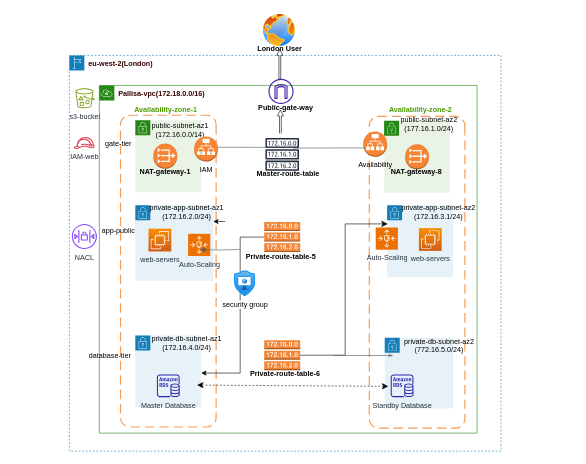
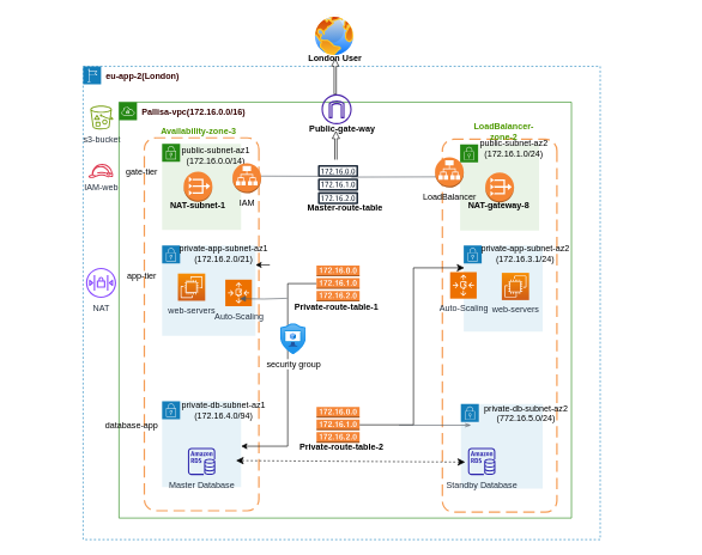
- <mxCell id="2" value="&lt;font color=&quot;#330000&quot;&gt;&lt;b&gt;eu-west-2(London)&lt;/b&gt;&lt;/font&gt;" style="points=[[0,0],[0.25,0],[0.5,0],[0.75,0],[1,0],[1,0.25],[1,0.5],[1,0.75],[1,1],[0.75,1],[0.5,1],[0.25,1],[0,1],[0,0.75],[0,0.5],[0,0.25]];outlineConnect=0;gradientColor=none;html=1;whiteSpace=wrap;fontSize=12;fontStyle=0;container=1;pointerEvents=0;collapsible=0;recursiveResize=0;shape=mxgraph.aws4.group;grIcon=mxgraph.aws4.group_region;strokeColor=#147EBA;fillColor=none;verticalAlign=top;align=left;spacingLeft=30;fontColor=#147EBA;dashed=1;" parent="1" vertex="1"><mxGeometry x="115" y="92" width="720" height="660" as="geometry" /></mxCell>
+ <mxCell id="2" value="&lt;font color=&quot;#330000&quot;&gt;&lt;b&gt;eu-app-2(London)&lt;/b&gt;&lt;/font&gt;" style="points=[[0,0],[0.25,0],[0.5,0],[0.75,0],[1,0],[1,0.25],[1,0.5],[1,0.75],[1,1],[0.75,1],[0.5,1],[0.25,1],[0,1],[0,0.75],[0,0.5],[0,0.25]];outlineConnect=0;gradientColor=none;html=1;whiteSpace=wrap;fontSize=12;fontStyle=0;container=1;pointerEvents=0;collapsible=0;recursiveResize=0;shape=mxgraph.aws4.group;grIcon=mxgraph.aws4.group_region;strokeColor=#147EBA;fillColor=none;verticalAlign=top;align=left;spacingLeft=30;fontColor=#147EBA;dashed=1;" parent="1" vertex="1"><mxGeometry x="115" y="92" width="720" height="660" as="geometry" /></mxCell>
- <mxCell id="8" value="&lt;font color=&quot;#330000&quot;&gt;&lt;span style=&quot;caret-color: rgb(51, 0, 0);&quot;&gt;&lt;span&gt;Pallisa-vpc(172.18.0.0/16)&lt;/span&gt;&lt;/span&gt;&lt;/font&gt;" style="points=[[0,0],[0.25,0],[0.5,0],[0.75,0],[1,0],[1,0.25],[1,0.5],[1,0.75],[1,1],[0.75,1],[0.5,1],[0.25,1],[0,1],[0,0.75],[0,0.5],[0,0.25]];outlineConnect=0;gradientColor=none;html=1;whiteSpace=wrap;fontSize=12;fontStyle=1;container=1;pointerEvents=0;collapsible=0;recursiveResize=0;shape=mxgraph.aws4.group;grIcon=mxgraph.aws4.group_vpc;strokeColor=#248814;fillColor=none;verticalAlign=top;align=left;spacingLeft=30;fontColor=#AAB7B8;dashed=0;" parent="1" vertex="1"><mxGeometry x="165" y="142" width="630" height="580" as="geometry" /></mxCell>
+ <mxCell id="8" value="&lt;font color=&quot;#330000&quot;&gt;&lt;span style=&quot;caret-color: rgb(51, 0, 0);&quot;&gt;&lt;span&gt;Pallisa-vpc(172.16.0.0/16)&lt;/span&gt;&lt;/span&gt;&lt;/font&gt;" style="points=[[0,0],[0.25,0],[0.5,0],[0.75,0],[1,0],[1,0.25],[1,0.5],[1,0.75],[1,1],[0.75,1],[0.5,1],[0.25,1],[0,1],[0,0.75],[0,0.5],[0,0.25]];outlineConnect=0;gradientColor=none;html=1;whiteSpace=wrap;fontSize=12;fontStyle=1;container=1;pointerEvents=0;collapsible=0;recursiveResize=0;shape=mxgraph.aws4.group;grIcon=mxgraph.aws4.group_vpc;strokeColor=#248814;fillColor=none;verticalAlign=top;align=left;spacingLeft=30;fontColor=#AAB7B8;dashed=0;" parent="1" vertex="1"><mxGeometry x="165" y="142" width="630" height="580" as="geometry" /></mxCell>
- <mxCell id="43" value="&lt;b&gt;Availability-zone-1&lt;/b&gt;" style="text;html=1;strokeColor=none;fillColor=none;align=center;verticalAlign=middle;whiteSpace=wrap;rounded=0;fontColor=#4D9900;" parent="8" vertex="1"><mxGeometry x="56" y="25" width="110" height="30" as="geometry" /></mxCell>
+ <mxCell id="43" value="&lt;b&gt;Availability-zone-3&lt;/b&gt;" style="text;html=1;strokeColor=none;fillColor=none;align=center;verticalAlign=middle;whiteSpace=wrap;rounded=0;fontColor=#4D9900;" parent="8" vertex="1"><mxGeometry x="56" y="25" width="110" height="30" as="geometry" /></mxCell>
- <mxCell id="44" value="&lt;b&gt;Availability-zone-2&lt;/b&gt;" style="text;html=1;strokeColor=none;fillColor=none;align=center;verticalAlign=middle;whiteSpace=wrap;rounded=0;fontColor=#4D9900;" parent="8" vertex="1"><mxGeometry x="481" y="26" width="110" height="30" as="geometry" /></mxCell>
+ <mxCell id="44" value="&lt;b&gt;LoadBalancer-zone-2&lt;/b&gt;" style="text;html=1;strokeColor=none;fillColor=none;align=center;verticalAlign=middle;whiteSpace=wrap;rounded=0;fontColor=#4D9900;" parent="8" vertex="1"><mxGeometry x="481" y="26" width="110" height="30" as="geometry" /></mxCell>
- <mxCell id="40" value="public-subnet-az2&lt;div&gt;(177.16.1.0/24)&lt;/div&gt;" style="text;html=1;strokeColor=none;fillColor=none;align=center;verticalAlign=middle;whiteSpace=wrap;rounded=0;" parent="8" vertex="1"><mxGeometry x="495" y="50" width="110" height="30" as="geometry" /></mxCell>
+ <mxCell id="40" value="public-subnet-az2&lt;div&gt;(172.16.1.0/24)&lt;/div&gt;" style="text;html=1;strokeColor=none;fillColor=none;align=center;verticalAlign=middle;whiteSpace=wrap;rounded=0;" parent="8" vertex="1"><mxGeometry x="495" y="50" width="110" height="30" as="geometry" /></mxCell>
- <mxCell id="56" value="Availability" style="outlineConnect=0;dashed=0;verticalLabelPosition=bottom;verticalAlign=top;align=center;html=1;shape=mxgraph.aws3.application_load_balancer;fillColor=#F58534;gradientColor=none;" parent="1" vertex="1"><mxGeometry x="605" y="219" width="40" height="42" as="geometry" /></mxCell>
+ <mxCell id="56" value="LoadBalancer" style="outlineConnect=0;dashed=0;verticalLabelPosition=bottom;verticalAlign=top;align=center;html=1;shape=mxgraph.aws3.application_load_balancer;fillColor=#F58534;gradientColor=none;" parent="1" vertex="1"><mxGeometry x="605" y="219" width="40" height="42" as="geometry" /></mxCell>
- <mxCell id="13" value="NAT-gateway-1" style="text;html=1;strokeColor=none;fillColor=none;align=center;verticalAlign=middle;whiteSpace=wrap;rounded=0;fontStyle=1" parent="10" vertex="1"><mxGeometry x="-5" y="72" width="110" height="30" as="geometry" /></mxCell>
+ <mxCell id="13" value="NAT-subnet-1" style="text;html=1;strokeColor=none;fillColor=none;align=center;verticalAlign=middle;whiteSpace=wrap;rounded=0;fontStyle=1" parent="10" vertex="1"><mxGeometry x="-5" y="72" width="110" height="30" as="geometry" /></mxCell>
- <mxCell id="39" value="private-app-subnet-az1&lt;div&gt;(172.16.2.0/24)&lt;/div&gt;" style="text;html=1;strokeColor=none;fillColor=none;align=center;verticalAlign=middle;whiteSpace=wrap;rounded=0;fontStyle=0" parent="8" vertex="1"><mxGeometry x="82" y="197" width="128" height="30" as="geometry" /></mxCell>
+ <mxCell id="39" value="private-app-subnet-az1&lt;div&gt;(172.16.2.0/21)&lt;/div&gt;" style="text;html=1;strokeColor=none;fillColor=none;align=center;verticalAlign=middle;whiteSpace=wrap;rounded=0;fontStyle=0" parent="8" vertex="1"><mxGeometry x="82" y="197" width="128" height="30" as="geometry" /></mxCell>
- <mxCell id="37" value="app-public" style="text;html=1;strokeColor=none;fillColor=none;align=center;verticalAlign=middle;whiteSpace=wrap;rounded=0;" parent="8" vertex="1"><mxGeometry x="-13" y="228" width="90" height="30" as="geometry" /></mxCell>
+ <mxCell id="37" value="app-tier" style="text;html=1;strokeColor=none;fillColor=none;align=center;verticalAlign=middle;whiteSpace=wrap;rounded=0;" parent="8" vertex="1"><mxGeometry x="-13" y="228" width="90" height="30" as="geometry" /></mxCell>
- <mxCell id="33" value="Private-route-table-5" style="text;html=1;strokeColor=none;fillColor=none;align=center;verticalAlign=middle;whiteSpace=wrap;rounded=0;fontStyle=1" parent="8" vertex="1"><mxGeometry x="243" y="271" width="120" height="30" as="geometry" /></mxCell>
+ <mxCell id="33" value="Private-route-table-1" style="text;html=1;strokeColor=none;fillColor=none;align=center;verticalAlign=middle;whiteSpace=wrap;rounded=0;fontStyle=1" parent="8" vertex="1"><mxGeometry x="243" y="271" width="120" height="30" as="geometry" /></mxCell>
- <mxCell id="7" value="NACL" style="sketch=0;outlineConnect=0;fontColor=#232F3E;gradientColor=none;fillColor=#8C4FFF;strokeColor=none;dashed=0;verticalLabelPosition=bottom;verticalAlign=top;align=center;html=1;fontSize=12;fontStyle=0;aspect=fixed;pointerEvents=1;shape=mxgraph.aws4.network_access_control_list;" parent="2" vertex="1"><mxGeometry x="4" y="281" width="42" height="42" as="geometry" /></mxCell>
+ <mxCell id="7" value="NAT" style="sketch=0;outlineConnect=0;fontColor=#232F3E;gradientColor=none;fillColor=#8C4FFF;strokeColor=none;dashed=0;verticalLabelPosition=bottom;verticalAlign=top;align=center;html=1;fontSize=12;fontStyle=0;aspect=fixed;pointerEvents=1;shape=mxgraph.aws4.network_access_control_list;" parent="2" vertex="1"><mxGeometry x="4" y="281" width="42" height="42" as="geometry" /></mxCell>
- <mxCell id="41" value="private-db-subnet-az1&lt;div&gt;(172.16.4.0/24)&lt;/div&gt;" style="text;html=1;strokeColor=none;fillColor=none;align=center;verticalAlign=middle;whiteSpace=wrap;rounded=0;" parent="8" vertex="1"><mxGeometry x="82" y="415" width="128" height="30" as="geometry" /></mxCell>
+ <mxCell id="41" value="private-db-subnet-az1&lt;div&gt;(172.16.4.0/94)&lt;/div&gt;" style="text;html=1;strokeColor=none;fillColor=none;align=center;verticalAlign=middle;whiteSpace=wrap;rounded=0;" parent="8" vertex="1"><mxGeometry x="82" y="415" width="128" height="30" as="geometry" /></mxCell>
- <mxCell id="38" value="database-tier" style="text;html=1;strokeColor=none;fillColor=none;align=center;verticalAlign=middle;whiteSpace=wrap;rounded=0;" parent="8" vertex="1"><mxGeometry x="-27" y="436" width="90" height="30" as="geometry" /></mxCell>
+ <mxCell id="38" value="database-app" style="text;html=1;strokeColor=none;fillColor=none;align=center;verticalAlign=middle;whiteSpace=wrap;rounded=0;" parent="8" vertex="1"><mxGeometry x="-27" y="436" width="90" height="30" as="geometry" /></mxCell>
- <mxCell id="34" value="Private-route-table-6" style="text;html=1;strokeColor=none;fillColor=none;align=center;verticalAlign=middle;whiteSpace=wrap;rounded=0;fontStyle=1" parent="8" vertex="1"><mxGeometry x="250" y="467" width="120" height="30" as="geometry" /></mxCell>
+ <mxCell id="34" value="Private-route-table-2" style="text;html=1;strokeColor=none;fillColor=none;align=center;verticalAlign=middle;whiteSpace=wrap;rounded=0;fontStyle=1" parent="8" vertex="1"><mxGeometry x="250" y="467" width="120" height="30" as="geometry" /></mxCell>
